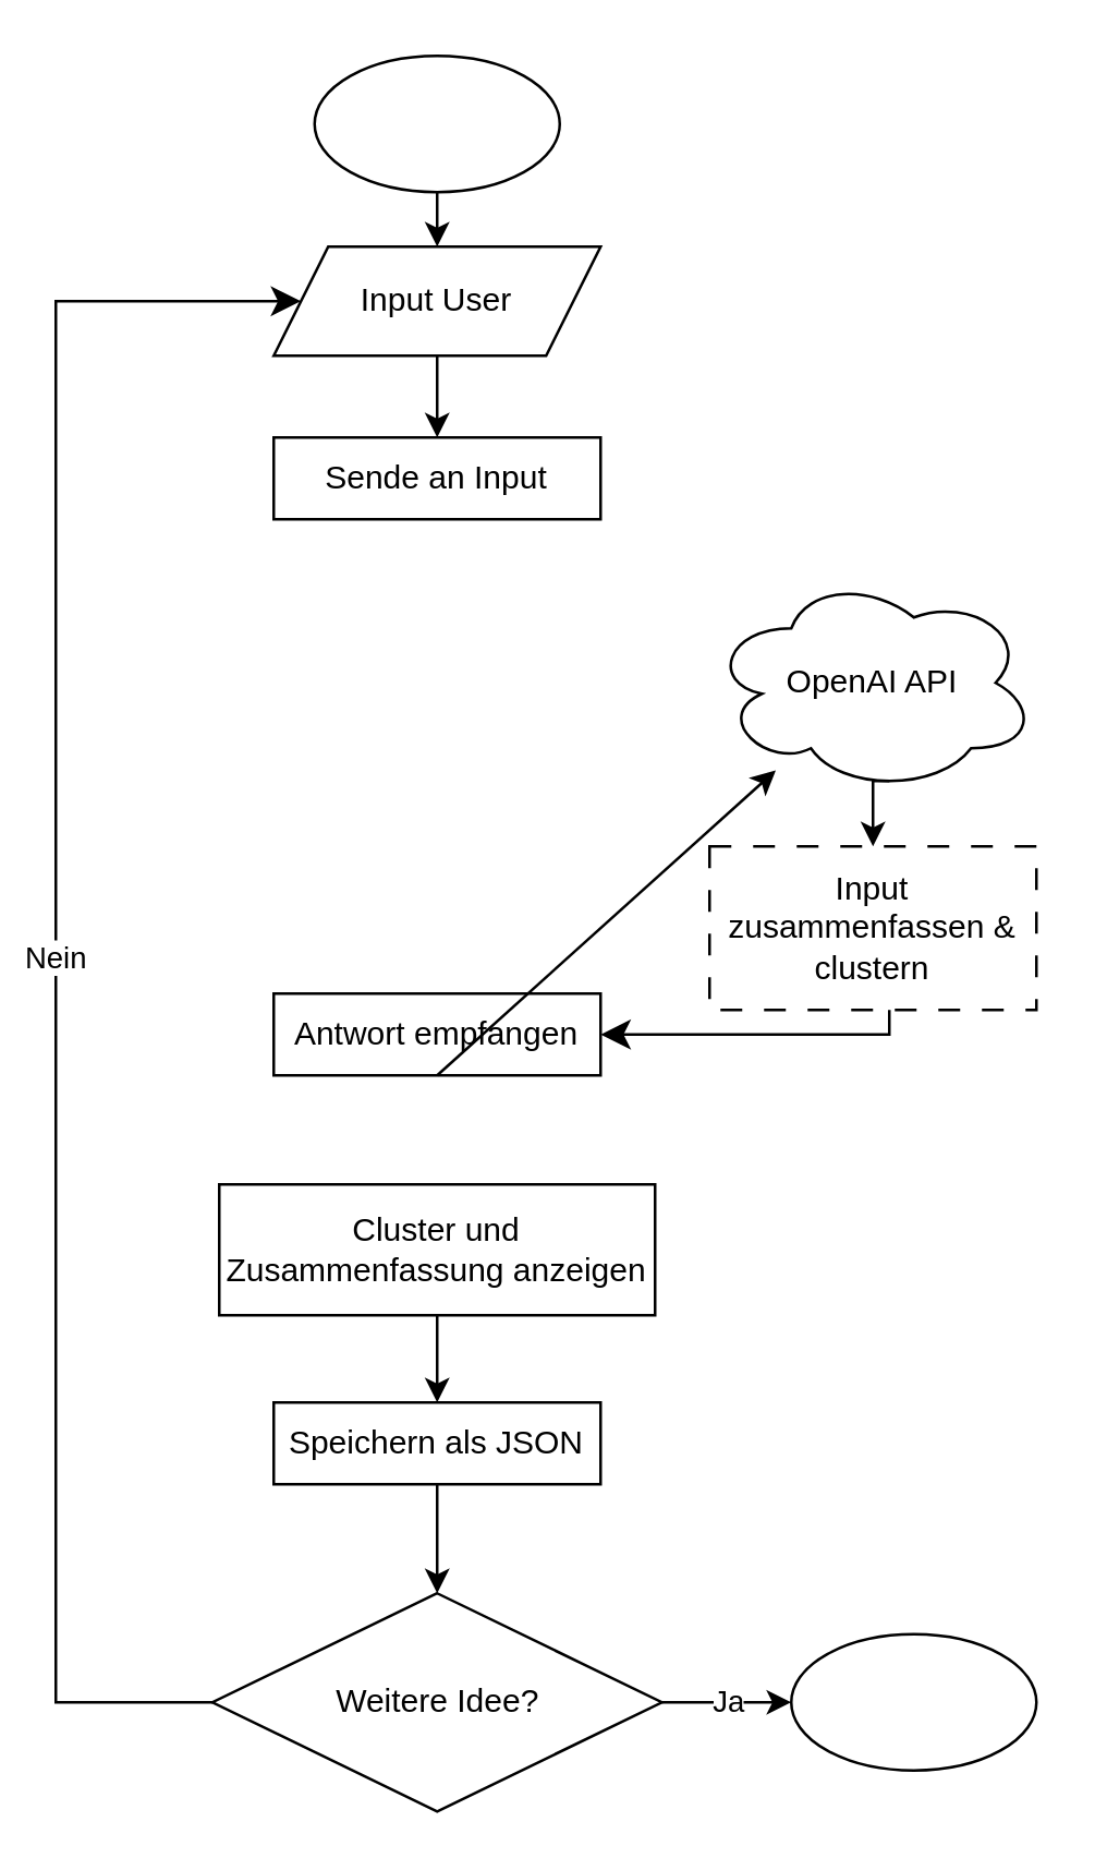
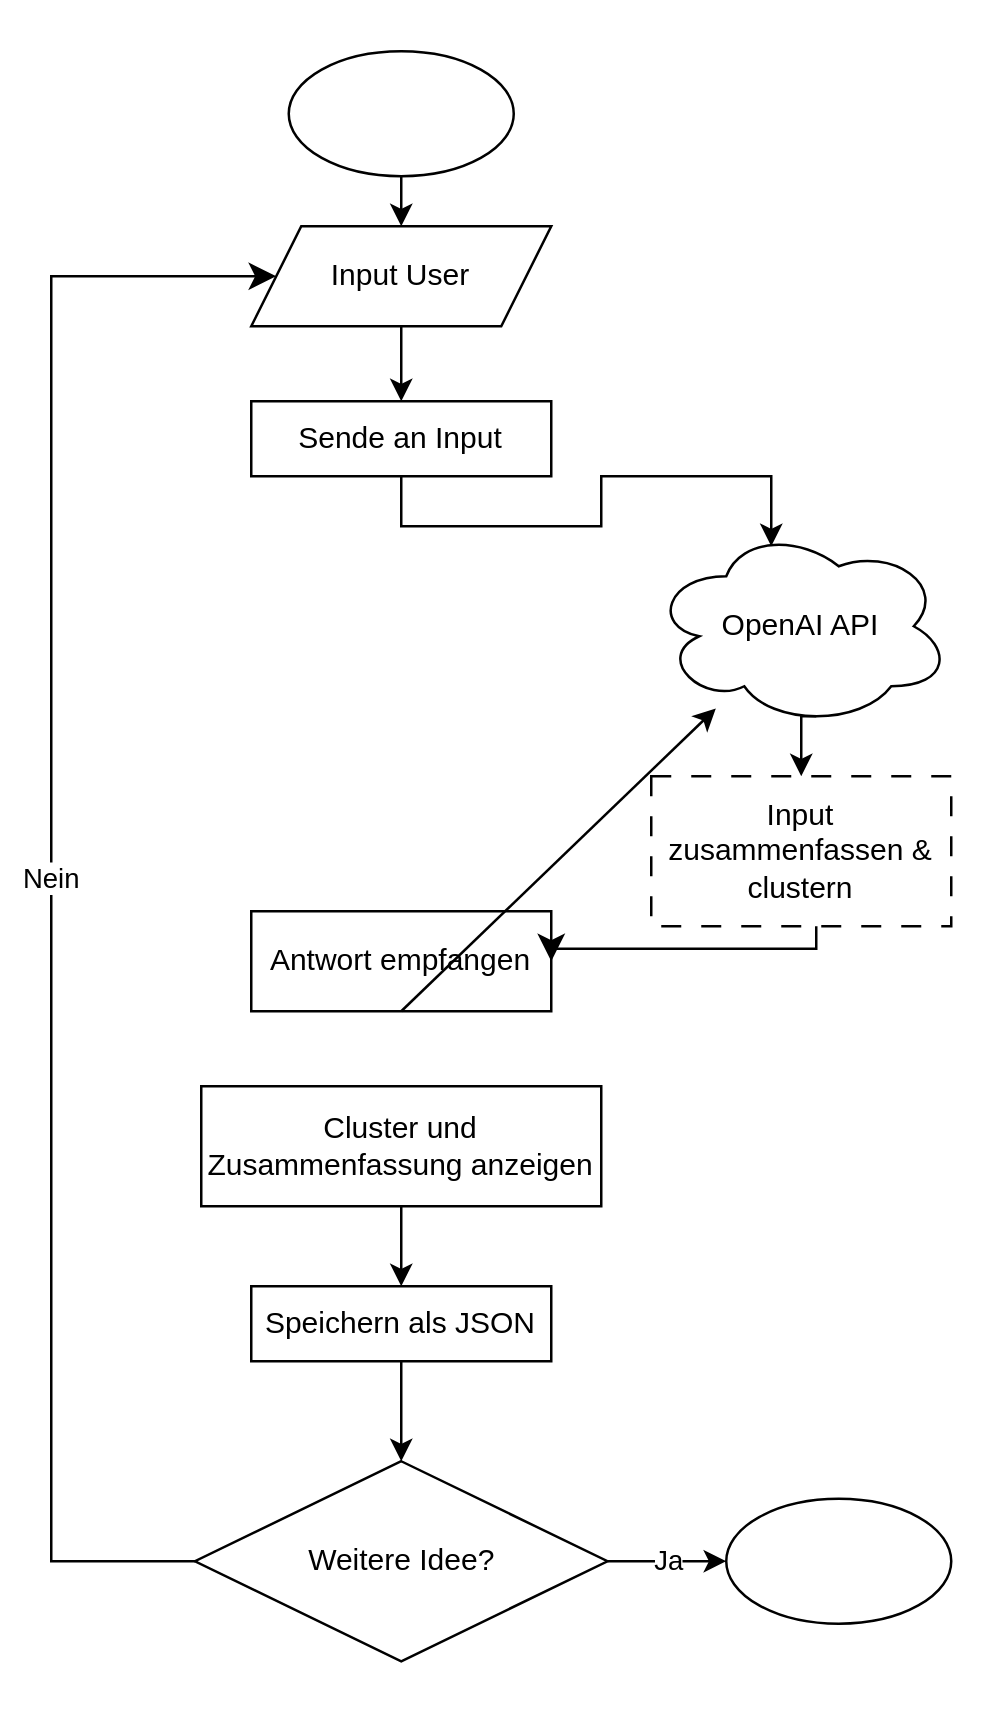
+ <mxCell id="21" style="edgeStyle=orthogonalEdgeStyle;rounded=0;orthogonalLoop=1;jettySize=auto;html=1;exitX=0.5;exitY=1;exitDx=0;exitDy=0;entryX=0.4;entryY=0.1;entryDx=0;entryDy=0;entryPerimeter=0;" edge="1" parent="1" source="4" target="6"><mxGeometry relative="1" as="geometry" /></mxCell>
- <mxCell id="7" value="Antwort empfangen" style="rounded=0;whiteSpace=wrap;html=1;" vertex="1" parent="1"><mxGeometry x="100" y="364" width="120" height="30" as="geometry" /></mxCell>
+ <mxCell id="7" value="Antwort empfangen" style="rounded=0;whiteSpace=wrap;html=1;" vertex="1" parent="1"><mxGeometry x="100" y="364" width="120" height="40" as="geometry" /></mxCell>
